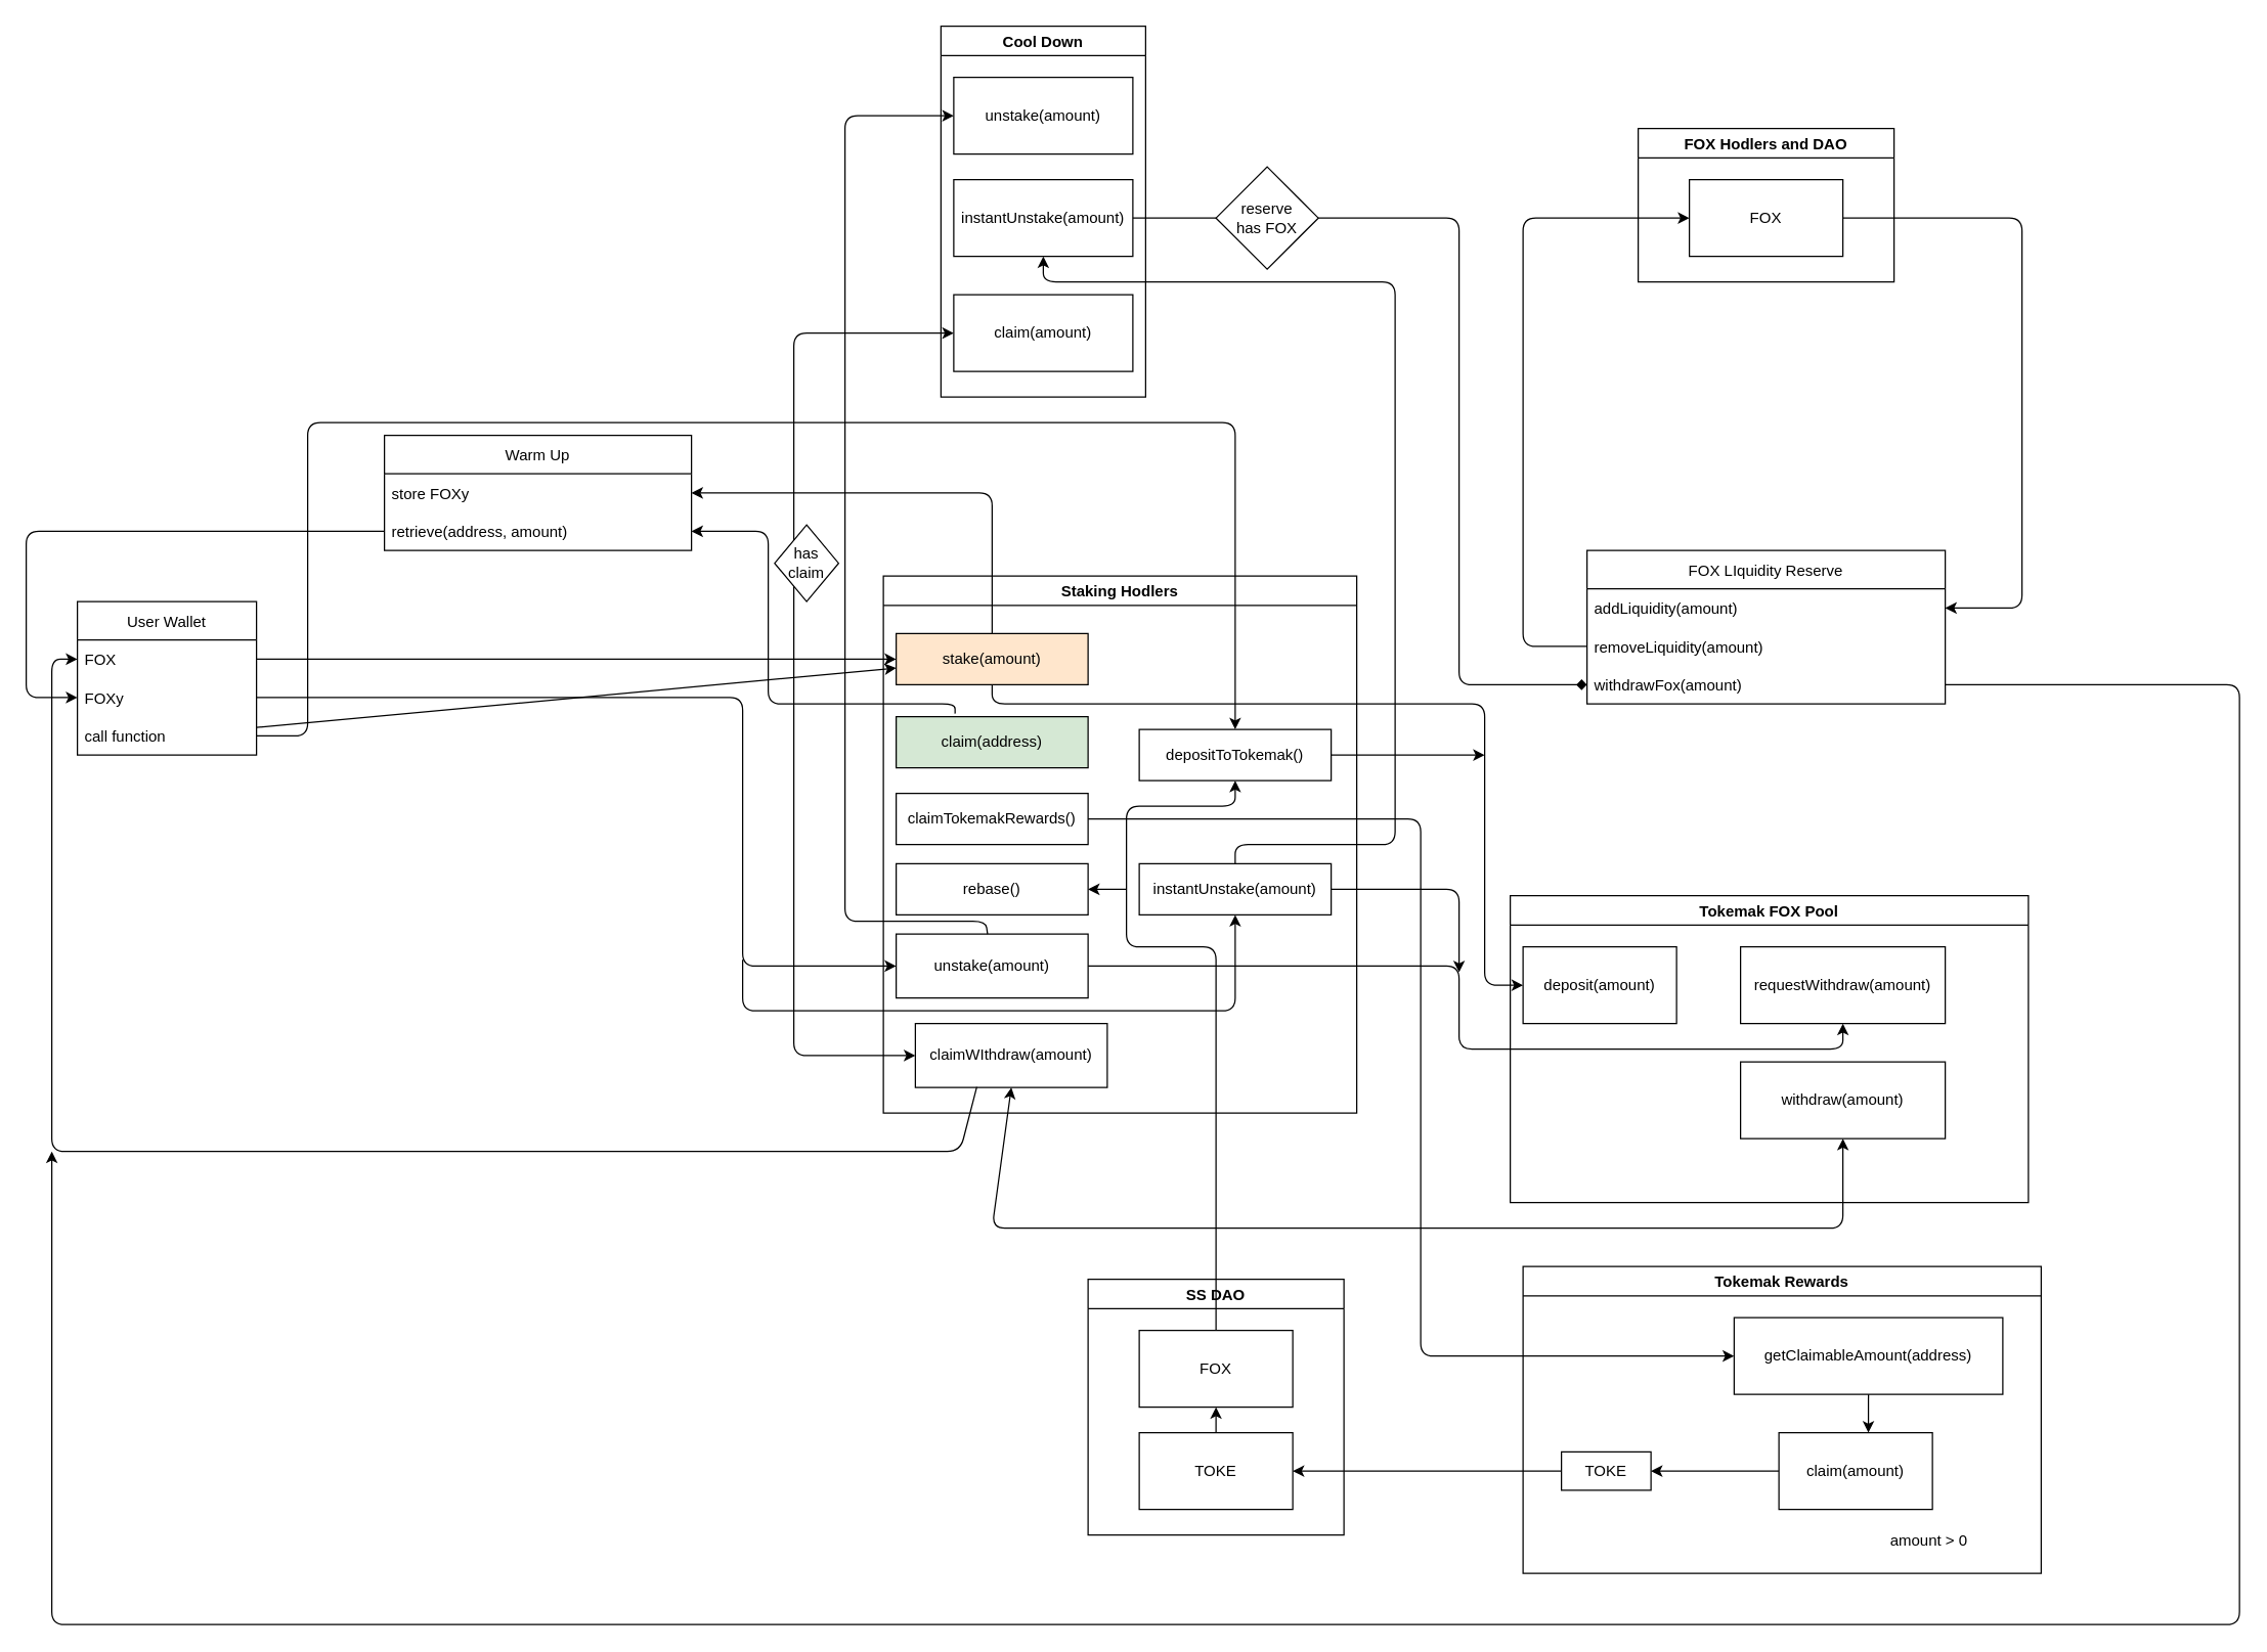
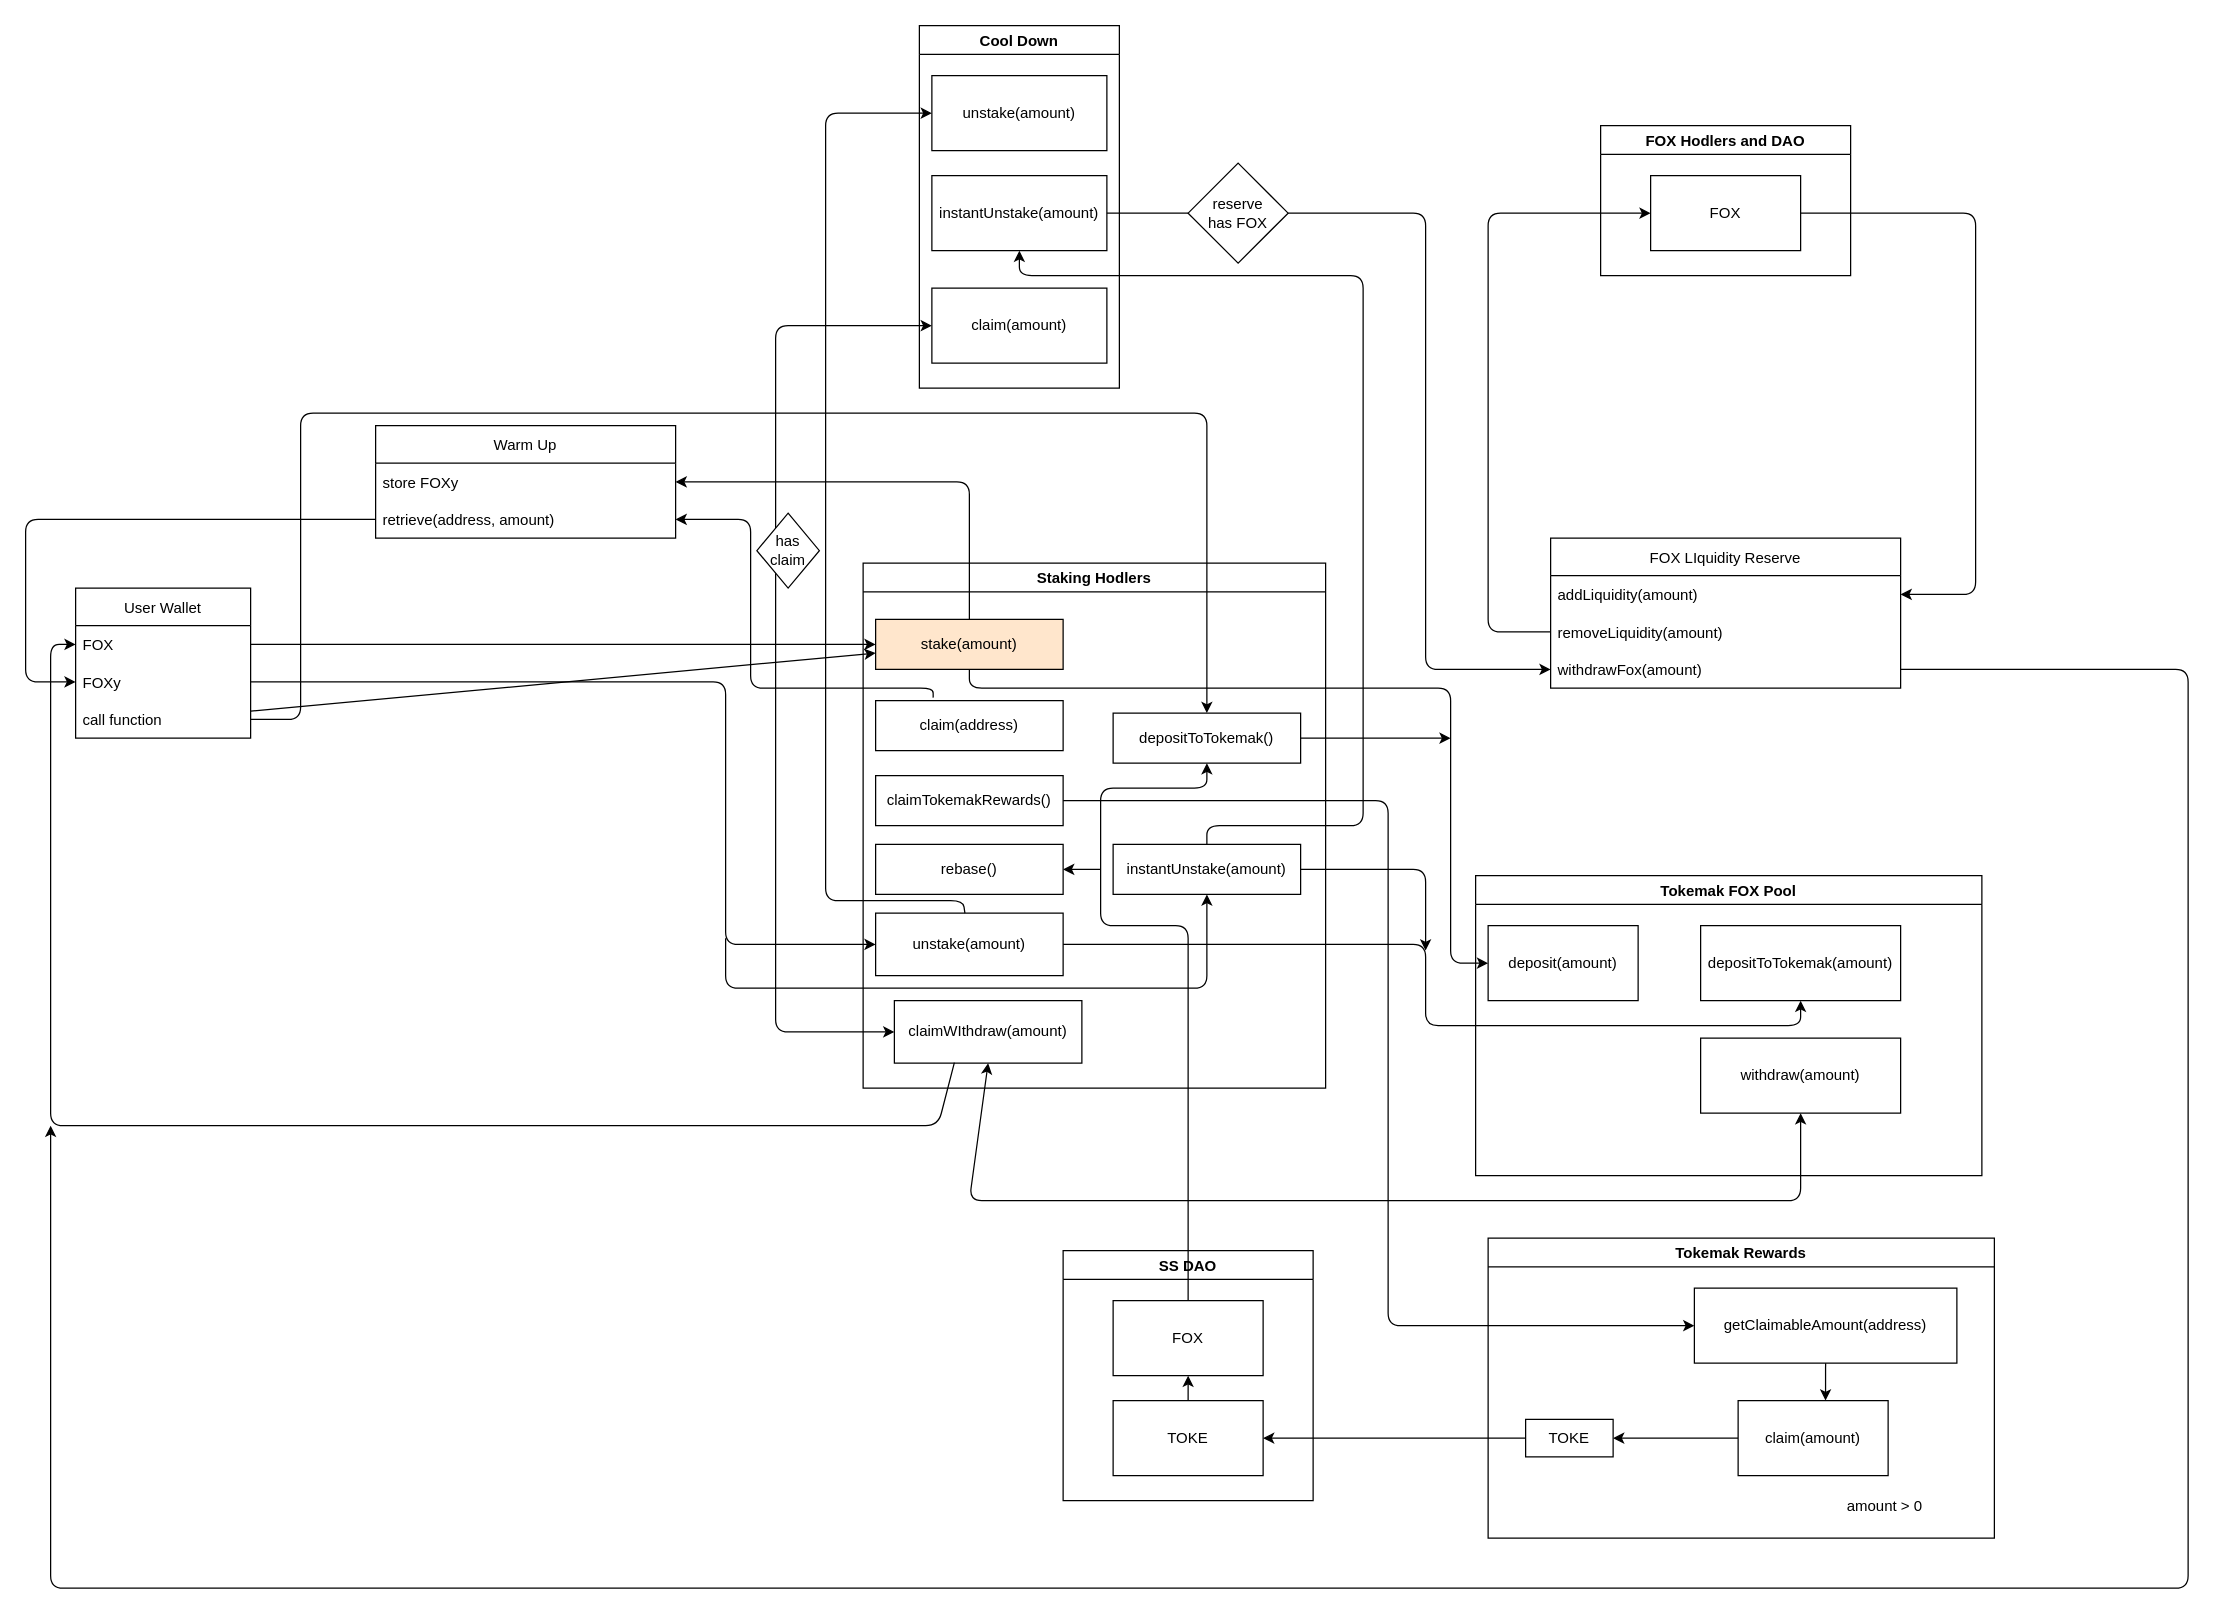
- <mxCell id="51" style="edgeStyle=none;html=1;entryX=0;entryY=0.5;entryDx=0;entryDy=0;endArrow=diamond;" parent="1" source="52" target="30" edge="1"><mxGeometry relative="1" as="geometry"><Array as="points"><mxPoint x="1140" y="170" /><mxPoint x="1140" y="535" /></Array></mxGeometry></mxCell>
+ <mxCell id="51" style="edgeStyle=none;html=1;entryX=0;entryY=0.5;entryDx=0;entryDy=0;" parent="1" source="52" target="30" edge="1"><mxGeometry relative="1" as="geometry"><Array as="points"><mxPoint x="1140" y="170" /><mxPoint x="1140" y="535" /></Array></mxGeometry></mxCell>
- <mxCell id="4" value="claim(address)" style="rounded=0;whiteSpace=wrap;html=1;fillColor=#d5e8d4;" parent="2" vertex="1"><mxGeometry x="10" y="110" width="150" height="40" as="geometry" /></mxCell>
+ <mxCell id="4" value="claim(address)" style="rounded=0;whiteSpace=wrap;html=1;" parent="2" vertex="1"><mxGeometry x="10" y="110" width="150" height="40" as="geometry" /></mxCell>
- <mxCell id="33" value="requestWithdraw(amount)" style="rounded=0;whiteSpace=wrap;html=1;" parent="31" vertex="1"><mxGeometry x="180" y="40" width="160" height="60" as="geometry" /></mxCell>
+ <mxCell id="33" value="depositToTokemak(amount)" style="rounded=0;whiteSpace=wrap;html=1;" parent="31" vertex="1"><mxGeometry x="180" y="40" width="160" height="60" as="geometry" /></mxCell>
